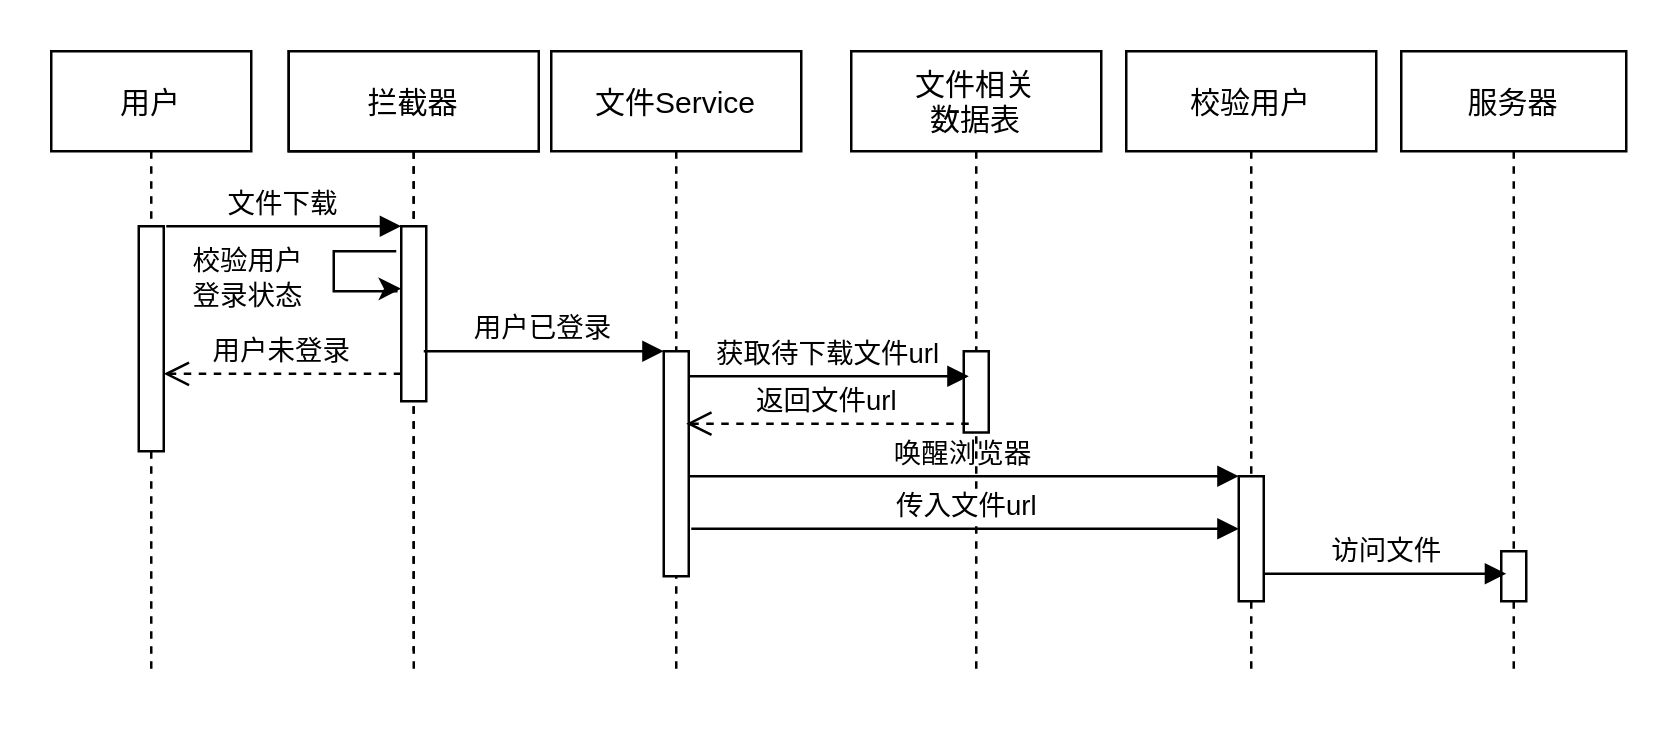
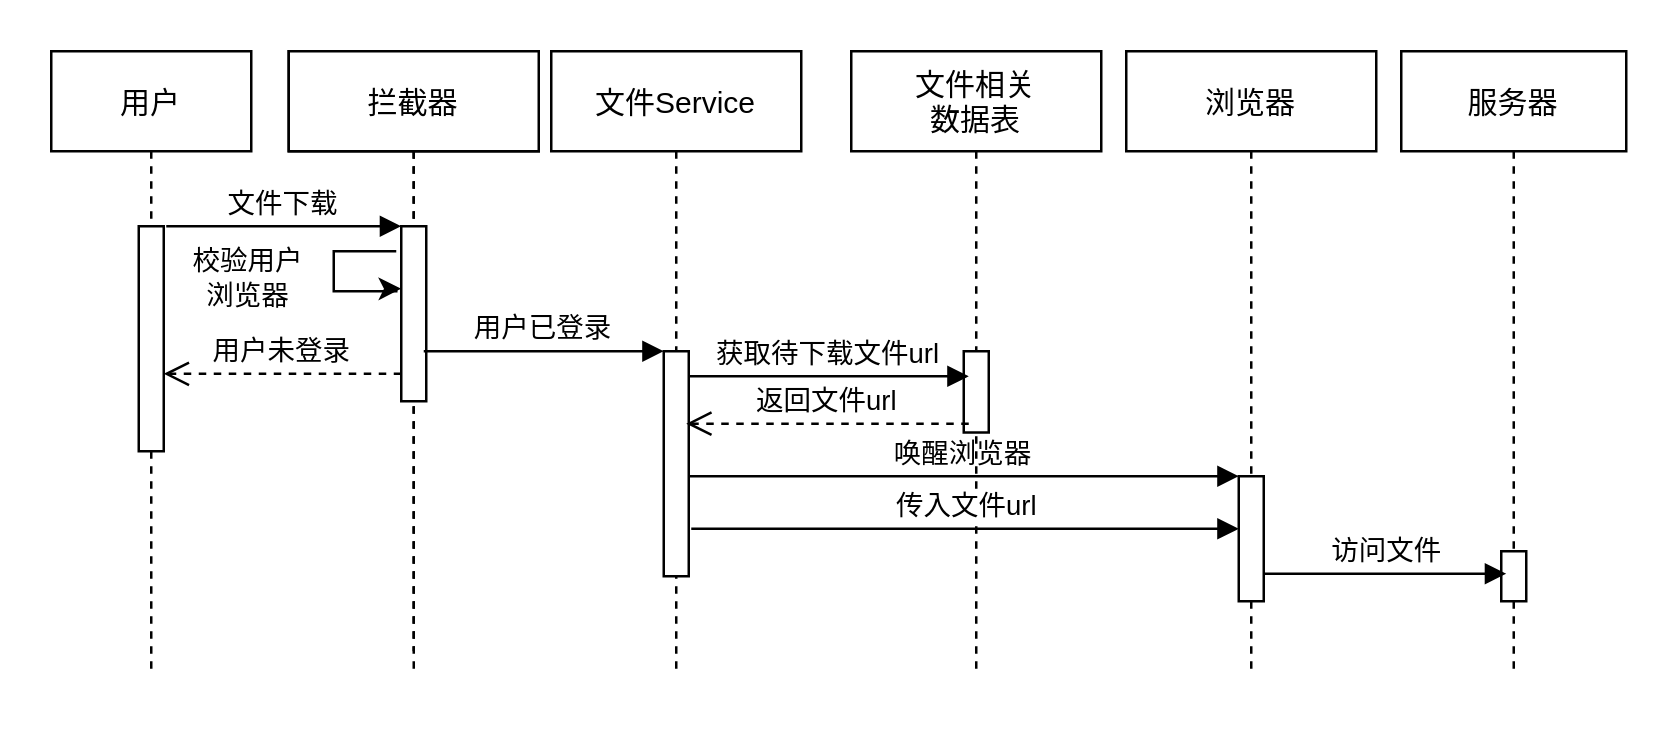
- <mxCell id="9" value="校验用户" style="shape=umlLifeline;perimeter=lifelinePerimeter;container=1;collapsible=0;recursiveResize=0;rounded=0;shadow=0;strokeWidth=1;" vertex="1" parent="1"><mxGeometry x="450" y="20" width="100" height="250" as="geometry" /></mxCell>
+ <mxCell id="9" value="浏览器" style="shape=umlLifeline;perimeter=lifelinePerimeter;container=1;collapsible=0;recursiveResize=0;rounded=0;shadow=0;strokeWidth=1;" vertex="1" parent="1"><mxGeometry x="450" y="20" width="100" height="250" as="geometry" /></mxCell>
- <mxCell id="11" value="&lt;div style=&quot;text-align: center&quot;&gt;&lt;font face=&quot;helvetica&quot;&gt;&lt;span style=&quot;font-size: 11px ; background-color: rgb(255 , 255 , 255)&quot;&gt;校验用户&lt;br&gt;登录状态&lt;/span&gt;&lt;/font&gt;&lt;/div&gt;" style="text;whiteSpace=wrap;html=1;" vertex="1" parent="1"><mxGeometry x="75" y="90" width="70" height="30" as="geometry" /></mxCell>
+ <mxCell id="11" value="&lt;div style=&quot;text-align: center&quot;&gt;&lt;font face=&quot;helvetica&quot;&gt;&lt;span style=&quot;font-size: 11px ; background-color: rgb(255 , 255 , 255)&quot;&gt;校验用户&lt;br&gt;浏览器&lt;/span&gt;&lt;/font&gt;&lt;/div&gt;" style="text;whiteSpace=wrap;html=1;" vertex="1" parent="1"><mxGeometry x="75" y="90" width="70" height="30" as="geometry" /></mxCell>
